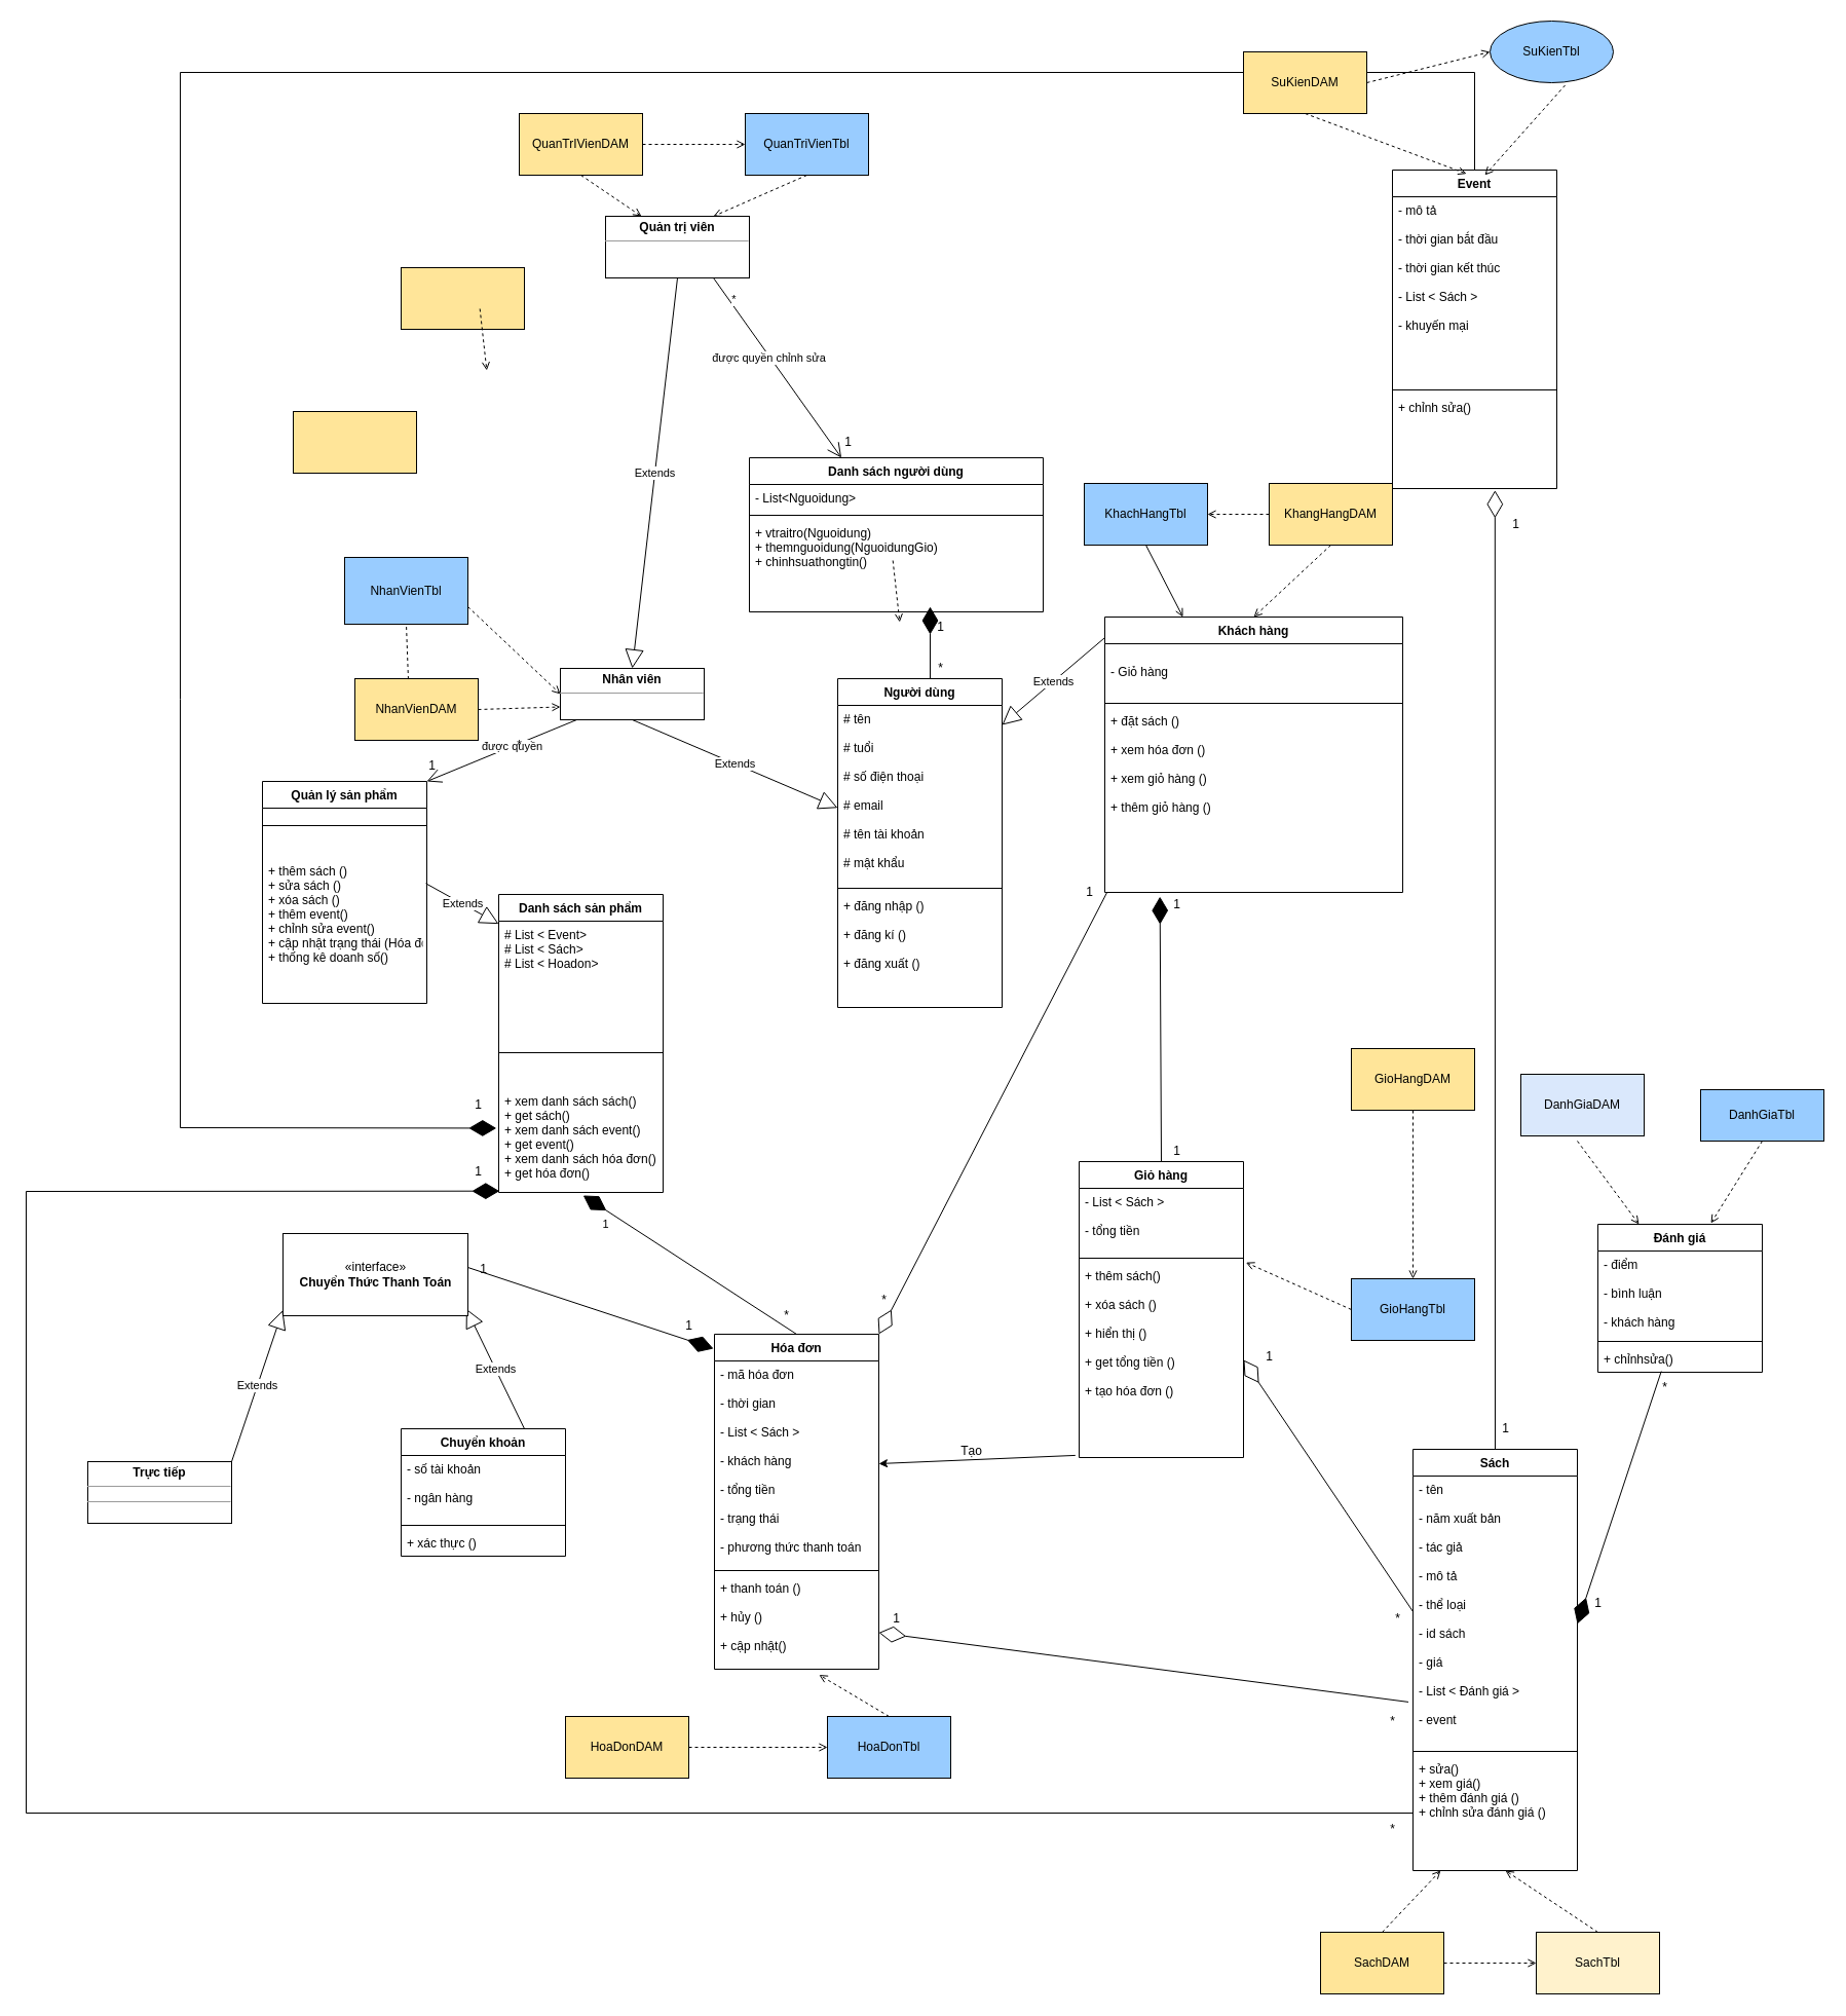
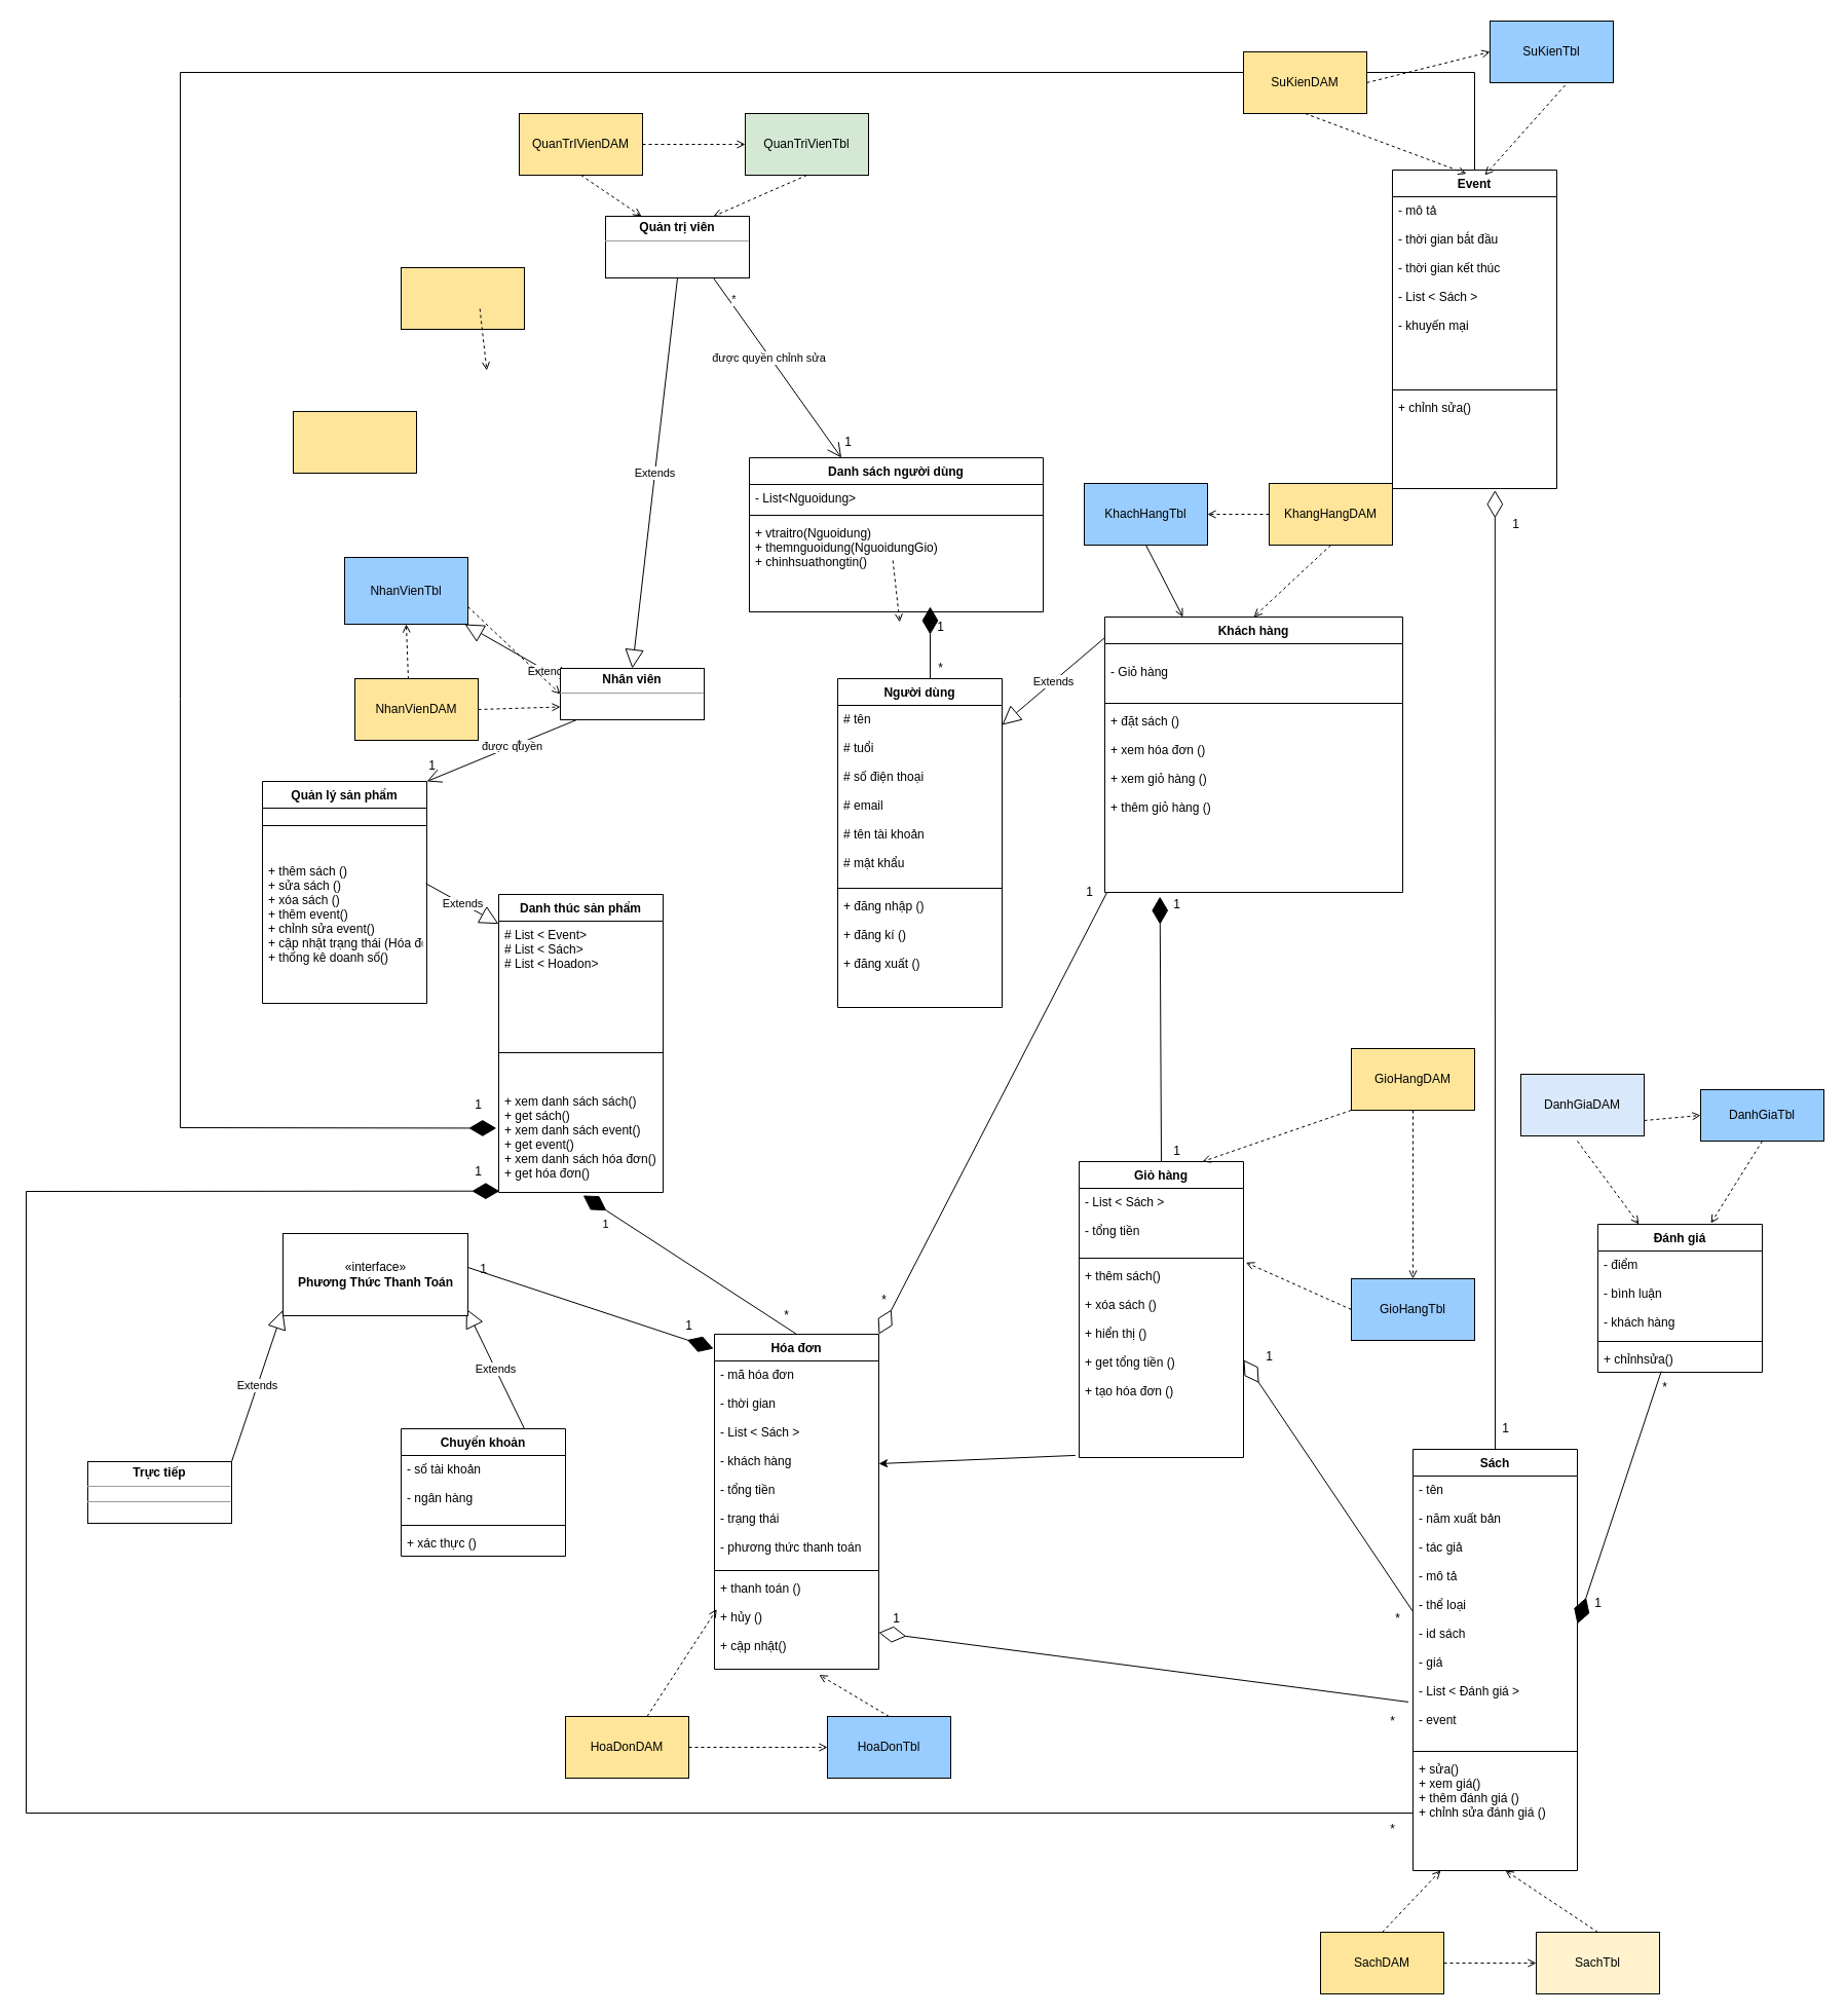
- <mxCell id="102" value="SuKienTbl" style="ellipse;whiteSpace=wrap;html=1;fillColor=#99CCFF;" vertex="1" parent="1"><mxGeometry x="1445" y="20" width="120" height="60" as="geometry" /></mxCell>
+ <mxCell id="102" value="SuKienTbl" style="rounded=0;whiteSpace=wrap;html=1;fillColor=#99CCFF;" vertex="1" parent="1"><mxGeometry x="1445" y="20" width="120" height="60" as="geometry" /></mxCell>
- <mxCell id="106" value="QuanTriVienTbl" style="rounded=0;whiteSpace=wrap;html=1;fillColor=#99CCFF;" vertex="1" parent="1"><mxGeometry x="720" y="110" width="120" height="60" as="geometry" /></mxCell>
+ <mxCell id="106" value="QuanTriVienTbl" style="rounded=0;whiteSpace=wrap;html=1;fillColor=#d5e8d4;" vertex="1" parent="1"><mxGeometry x="720" y="110" width="120" height="60" as="geometry" /></mxCell>
- <mxCell id="116" value="" style="endArrow=none;html=1;rounded=0;align=center;verticalAlign=bottom;dashed=1;endFill=0;labelBackgroundColor=none;exitX=0.433;exitY=0.009;exitDx=0;exitDy=0;entryX=0.5;entryY=1;entryDx=0;entryDy=0;exitPerimeter=0;" edge="1" parent="1" source="99" target="98"><mxGeometry relative="1" as="geometry"><mxPoint x="140" y="509.17" as="sourcePoint" /><mxPoint x="300" y="509.17" as="targetPoint" /></mxGeometry></mxCell>
+ <mxCell id="116" value="" style="endArrow=open;html=1;rounded=0;align=center;verticalAlign=bottom;dashed=1;endFill=0;labelBackgroundColor=none;exitX=0.433;exitY=0.009;exitDx=0;exitDy=0;entryX=0.5;entryY=1;entryDx=0;entryDy=0;exitPerimeter=0;" edge="1" parent="1" source="99" target="98"><mxGeometry relative="1" as="geometry"><mxPoint x="140" y="509.17" as="sourcePoint" /><mxPoint x="300" y="509.17" as="targetPoint" /></mxGeometry></mxCell>
- <mxCell id="41" value="Extends" style="endArrow=block;endSize=16;endFill=0;html=1;rounded=0;exitX=0.5;exitY=1;exitDx=0;exitDy=0;" parent="1" source="71" target="2" edge="1"><mxGeometry width="160" relative="1" as="geometry"><mxPoint x="650" y="670" as="sourcePoint" /><mxPoint x="810" y="670" as="targetPoint" /></mxGeometry></mxCell>
+ <mxCell id="41" value="Extends" style="endArrow=block;endSize=16;endFill=0;html=1;rounded=0;exitX=0.5;exitY=1;exitDx=0;exitDy=0;" parent="1" source="71" target="98" edge="1"><mxGeometry width="160" relative="1" as="geometry"><mxPoint x="650" y="670" as="sourcePoint" /><mxPoint x="810" y="670" as="targetPoint" /></mxGeometry></mxCell>
- <mxCell id="83" value="Danh sách sản phẩm" style="swimlane;fontStyle=1;align=center;verticalAlign=top;childLayout=stackLayout;horizontal=1;startSize=26;horizontalStack=0;resizeParent=1;resizeParentMax=0;resizeLast=0;collapsible=1;marginBottom=0;" parent="1" vertex="1"><mxGeometry x="480" y="870" width="160" height="290" as="geometry" /></mxCell>
+ <mxCell id="83" value="Danh thúc sản phẩm" style="swimlane;fontStyle=1;align=center;verticalAlign=top;childLayout=stackLayout;horizontal=1;startSize=26;horizontalStack=0;resizeParent=1;resizeParentMax=0;resizeLast=0;collapsible=1;marginBottom=0;" parent="1" vertex="1"><mxGeometry x="480" y="870" width="160" height="290" as="geometry" /></mxCell>
+ <mxCell id="139" value="" style="endArrow=open;html=1;rounded=0;align=center;verticalAlign=bottom;dashed=1;endFill=0;labelBackgroundColor=none;exitX=1;exitY=0.75;exitDx=0;exitDy=0;entryX=0;entryY=0.5;entryDx=0;entryDy=0;" edge="1" parent="1" source="109" target="104"><mxGeometry relative="1" as="geometry"><mxPoint x="1390" y="1100" as="sourcePoint" /><mxPoint x="1390" y="1264" as="targetPoint" /></mxGeometry></mxCell>
+ <mxCell id="135" value="" style="endArrow=open;html=1;rounded=0;align=center;verticalAlign=bottom;dashed=1;endFill=0;labelBackgroundColor=none;exitX=0;exitY=1;exitDx=0;exitDy=0;entryX=0.75;entryY=0;entryDx=0;entryDy=0;" edge="1" parent="1" source="111" target="23"><mxGeometry relative="1" as="geometry"><mxPoint x="1310" y="1100" as="sourcePoint" /><mxPoint x="1310" y="1235" as="targetPoint" /></mxGeometry></mxCell>
- <mxCell id="88" value="«interface»&lt;br&gt;&lt;b&gt;Chuyển Thức Thanh Toán&lt;/b&gt;" style="html=1;" parent="1" vertex="1"><mxGeometry x="270" y="1200" width="180" height="80" as="geometry" /></mxCell>
+ <mxCell id="88" value="«interface»&lt;br&gt;&lt;b&gt;Phương Thức Thanh Toán&lt;/b&gt;" style="html=1;" parent="1" vertex="1"><mxGeometry x="270" y="1200" width="180" height="80" as="geometry" /></mxCell>
- <mxCell id="60" value="Tạo" style="text;html=1;align=center;verticalAlign=middle;resizable=0;points=[];autosize=1;strokeColor=none;fillColor=none;" parent="1" vertex="1"><mxGeometry x="920" y="1397" width="40" height="30" as="geometry" /></mxCell>
+ <mxCell id="131" value="" style="endArrow=open;html=1;rounded=0;align=center;verticalAlign=bottom;dashed=1;endFill=0;labelBackgroundColor=none;entryX=0.014;entryY=0.365;entryDx=0;entryDy=0;entryPerimeter=0;" edge="1" parent="1" source="113" target="30"><mxGeometry relative="1" as="geometry"><mxPoint x="690" y="1710" as="sourcePoint" /><mxPoint x="800" y="1710" as="targetPoint" /></mxGeometry></mxCell>
